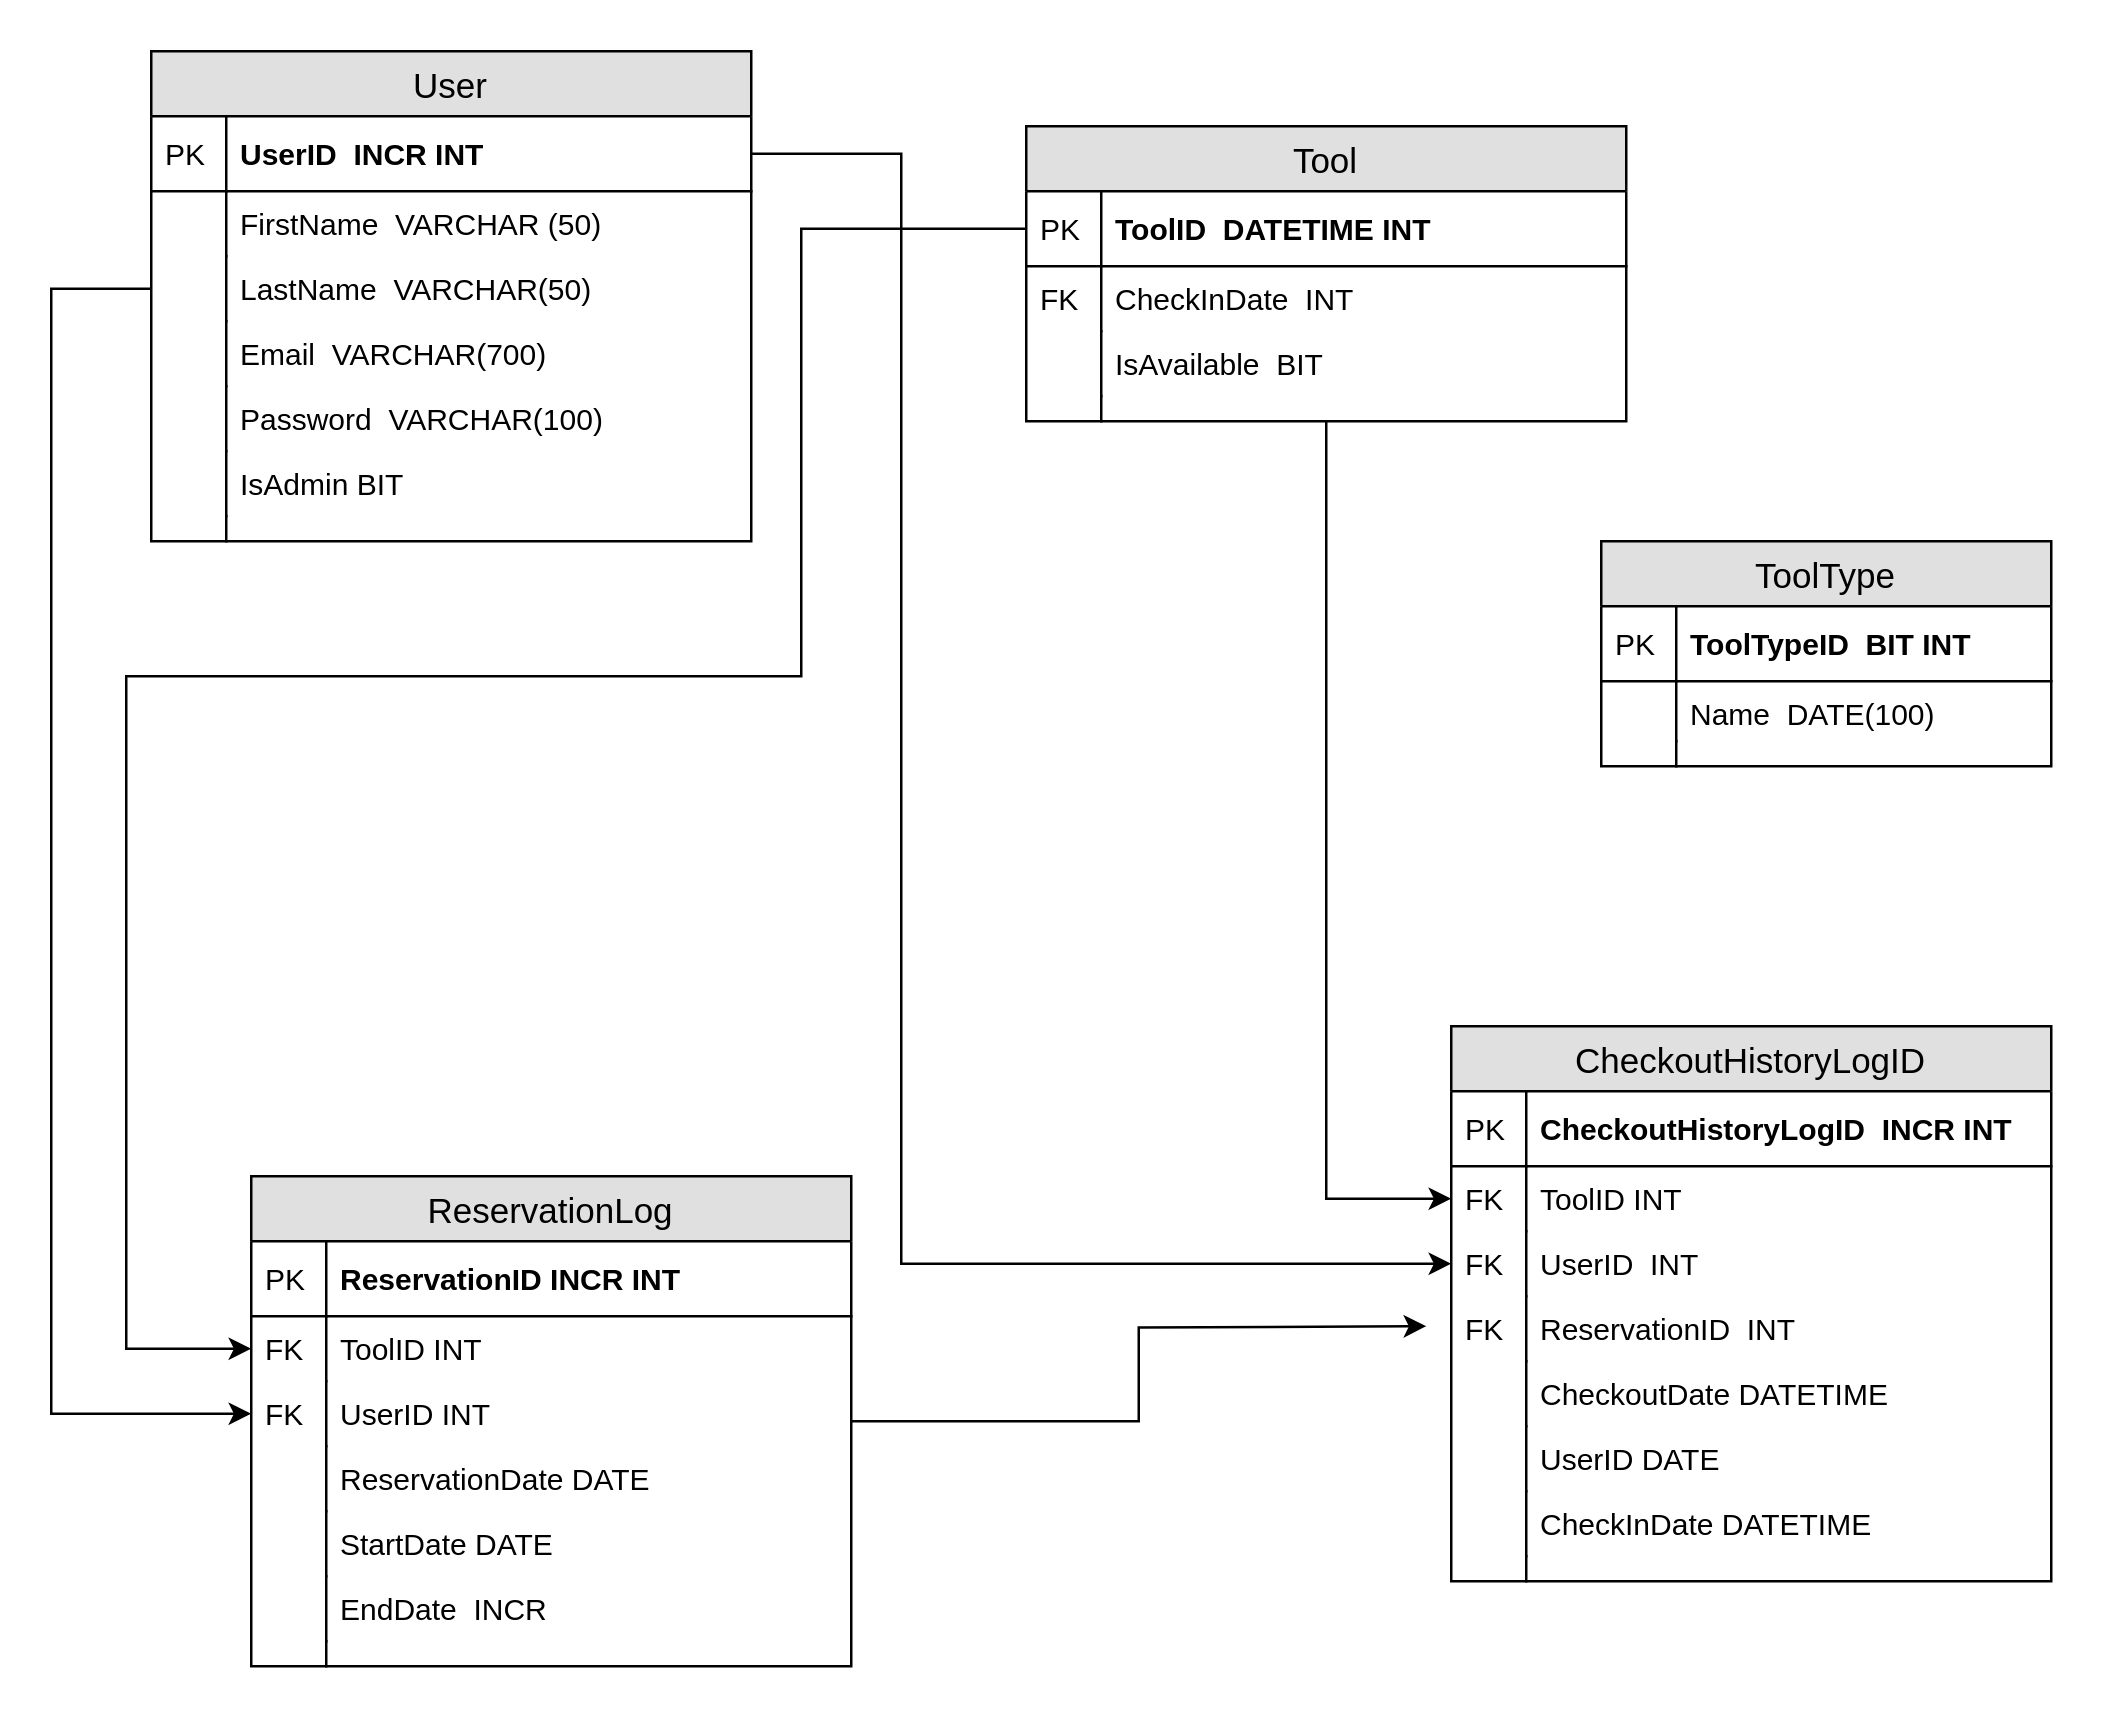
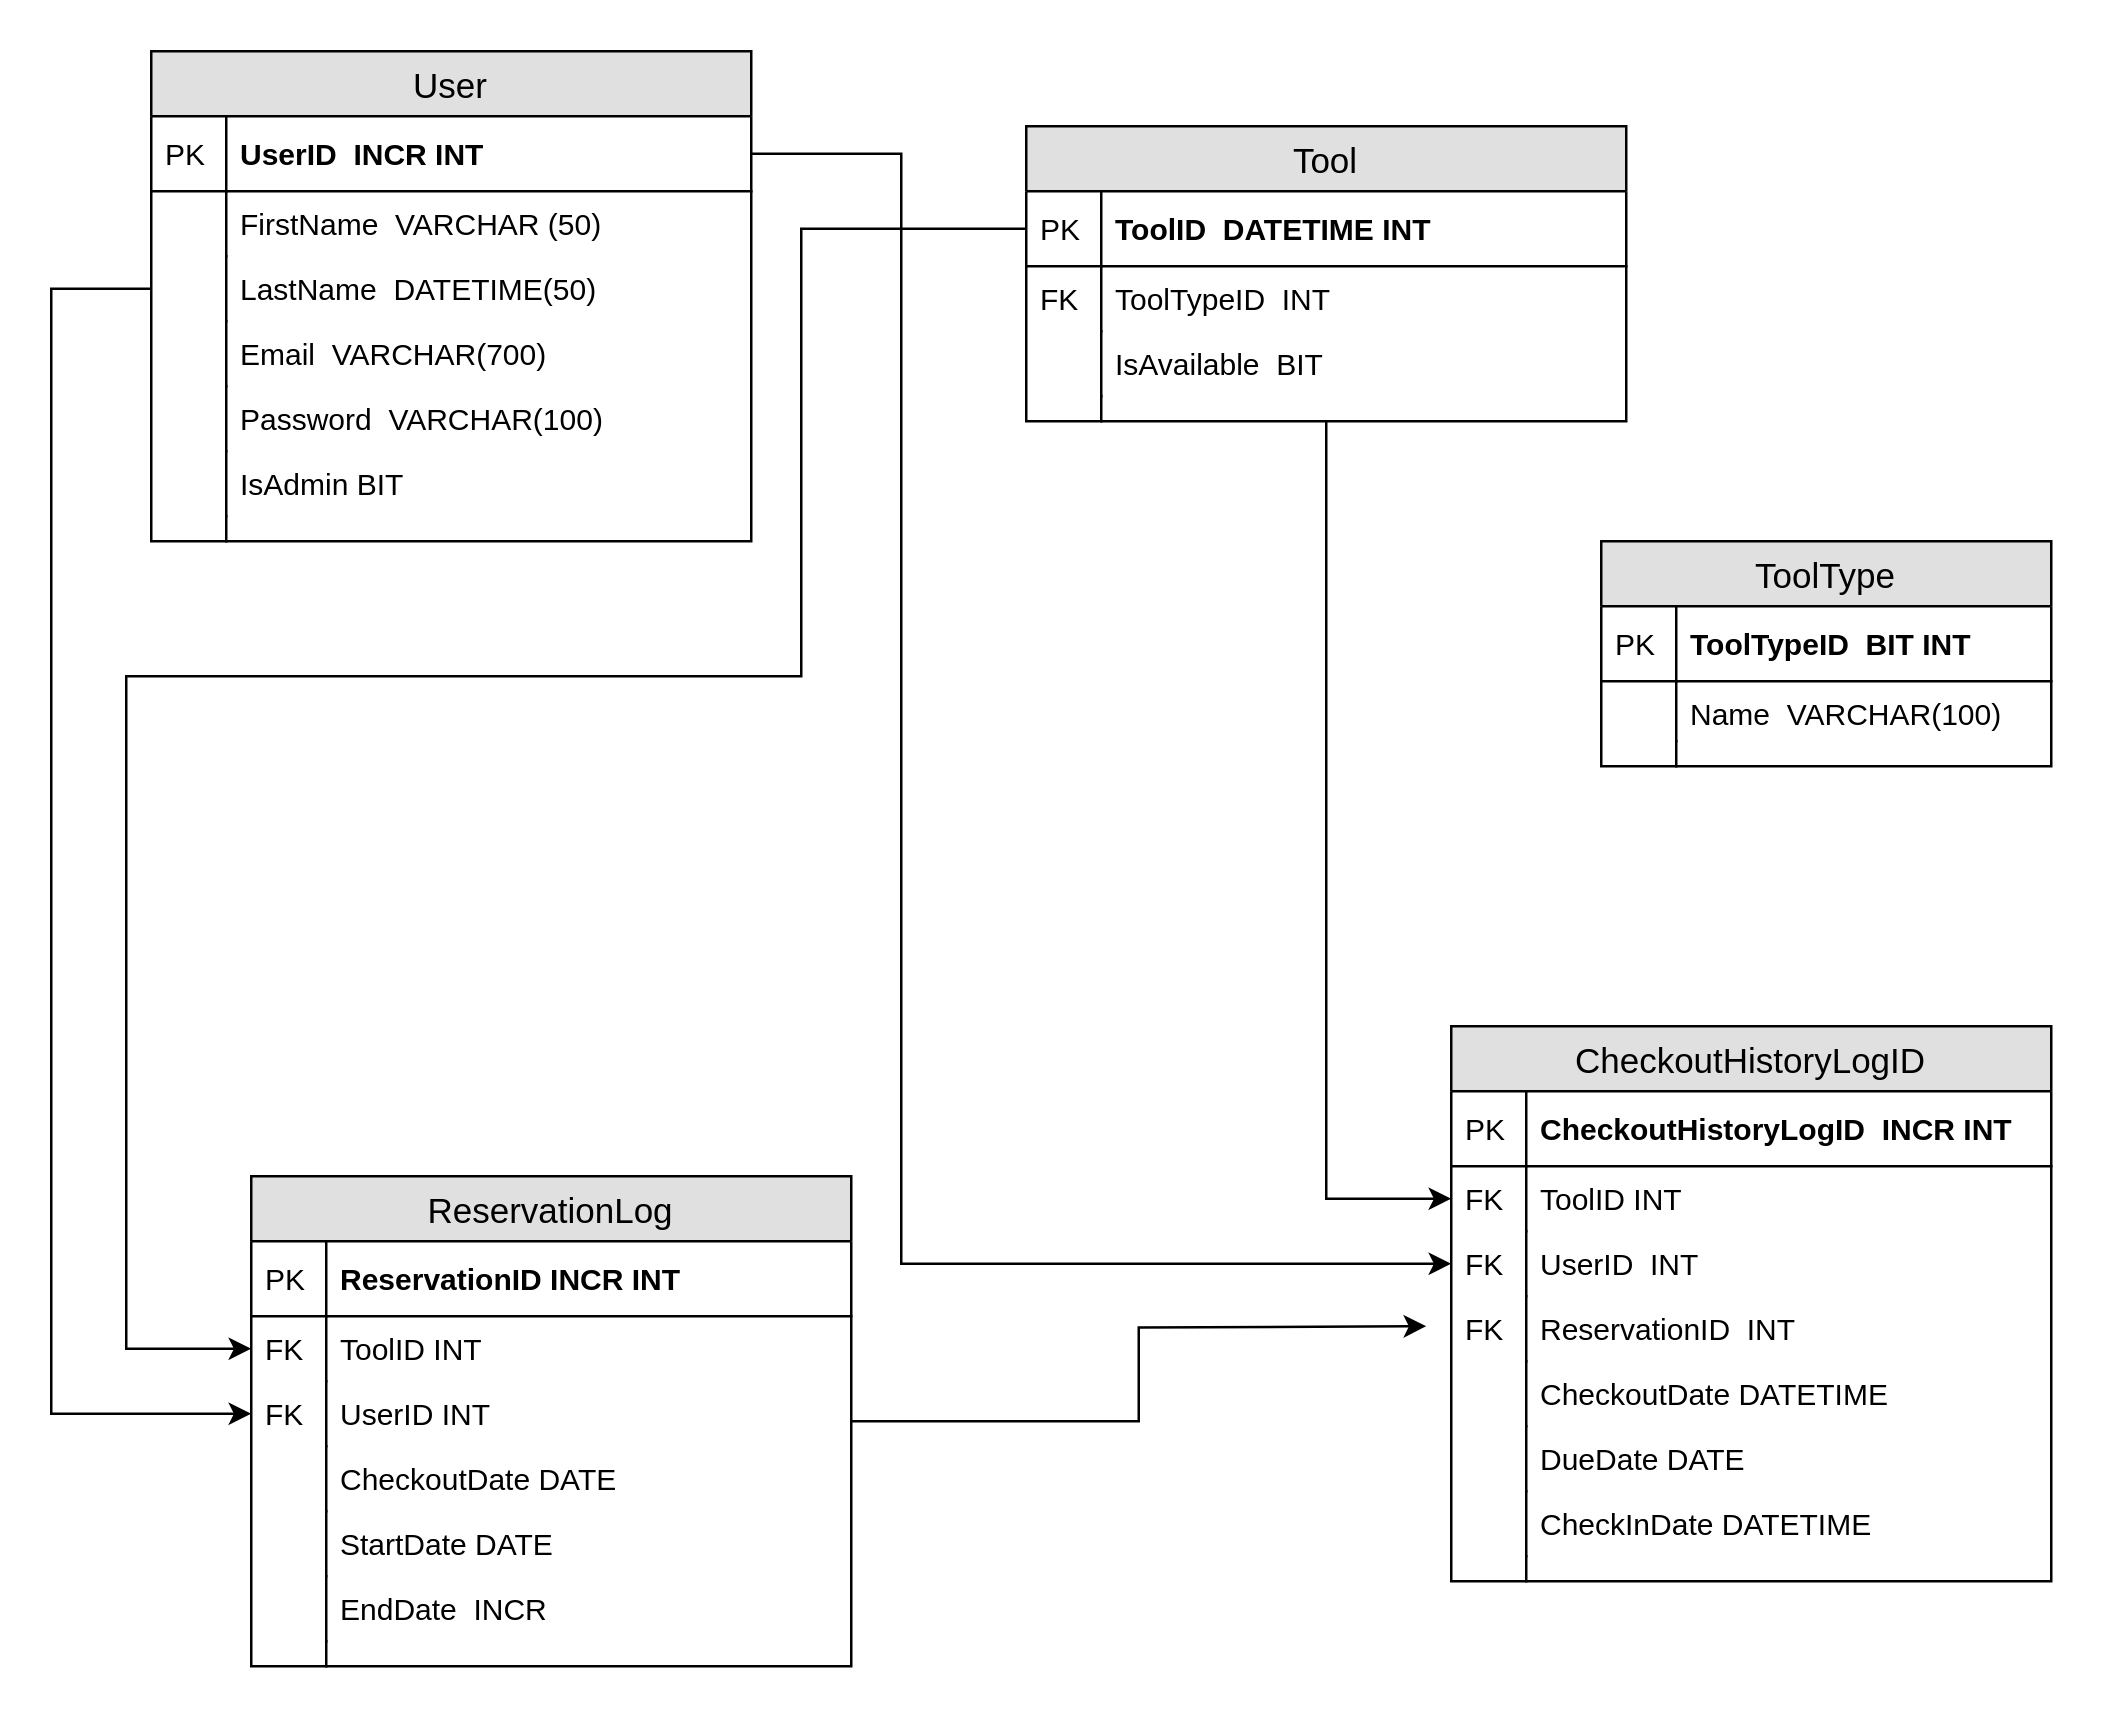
- <mxCell id="7" value="LastName  VARCHAR(50)" style="shape=partialRectangle;top=0;left=0;right=0;bottom=0;align=left;verticalAlign=top;fillColor=none;spacingLeft=34;spacingRight=4;overflow=hidden;rotatable=0;points=[[0,0.5],[1,0.5]];portConstraint=eastwest;dropTarget=0;fontSize=12;" parent="2" vertex="1"><mxGeometry y="82" width="240" height="26" as="geometry" /></mxCell>
+ <mxCell id="7" value="LastName  DATETIME(50)" style="shape=partialRectangle;top=0;left=0;right=0;bottom=0;align=left;verticalAlign=top;fillColor=none;spacingLeft=34;spacingRight=4;overflow=hidden;rotatable=0;points=[[0,0.5],[1,0.5]];portConstraint=eastwest;dropTarget=0;fontSize=12;" parent="2" vertex="1"><mxGeometry y="82" width="240" height="26" as="geometry" /></mxCell>
- <mxCell id="21" value="CheckInDate  INT" style="shape=partialRectangle;top=0;left=0;right=0;bottom=0;align=left;verticalAlign=top;fillColor=none;spacingLeft=34;spacingRight=4;overflow=hidden;rotatable=0;points=[[0,0.5],[1,0.5]];portConstraint=eastwest;dropTarget=0;fontSize=12;" parent="18" vertex="1"><mxGeometry y="56" width="240" height="26" as="geometry" /></mxCell>
+ <mxCell id="21" value="ToolTypeID  INT" style="shape=partialRectangle;top=0;left=0;right=0;bottom=0;align=left;verticalAlign=top;fillColor=none;spacingLeft=34;spacingRight=4;overflow=hidden;rotatable=0;points=[[0,0.5],[1,0.5]];portConstraint=eastwest;dropTarget=0;fontSize=12;" parent="18" vertex="1"><mxGeometry y="56" width="240" height="26" as="geometry" /></mxCell>
- <mxCell id="30" value="Name  DATE(100)" style="shape=partialRectangle;top=0;left=0;right=0;bottom=0;align=left;verticalAlign=top;fillColor=none;spacingLeft=34;spacingRight=4;overflow=hidden;rotatable=0;points=[[0,0.5],[1,0.5]];portConstraint=eastwest;dropTarget=0;fontSize=12;" parent="27" vertex="1"><mxGeometry y="56" width="180" height="24" as="geometry" /></mxCell>
+ <mxCell id="30" value="Name  VARCHAR(100)" style="shape=partialRectangle;top=0;left=0;right=0;bottom=0;align=left;verticalAlign=top;fillColor=none;spacingLeft=34;spacingRight=4;overflow=hidden;rotatable=0;points=[[0,0.5],[1,0.5]];portConstraint=eastwest;dropTarget=0;fontSize=12;" parent="27" vertex="1"><mxGeometry y="56" width="180" height="24" as="geometry" /></mxCell>
- <mxCell id="61" value="UserID DATE" style="shape=partialRectangle;top=0;left=0;right=0;bottom=0;align=left;verticalAlign=top;fillColor=none;spacingLeft=34;spacingRight=4;overflow=hidden;rotatable=0;points=[[0,0.5],[1,0.5]];portConstraint=eastwest;dropTarget=0;fontSize=12;" parent="50" vertex="1"><mxGeometry y="160" width="240" height="26" as="geometry" /></mxCell>
+ <mxCell id="61" value="DueDate DATE" style="shape=partialRectangle;top=0;left=0;right=0;bottom=0;align=left;verticalAlign=top;fillColor=none;spacingLeft=34;spacingRight=4;overflow=hidden;rotatable=0;points=[[0,0.5],[1,0.5]];portConstraint=eastwest;dropTarget=0;fontSize=12;" parent="50" vertex="1"><mxGeometry y="160" width="240" height="26" as="geometry" /></mxCell>
- <mxCell id="42" value="ReservationDate DATE" style="shape=partialRectangle;top=0;left=0;right=0;bottom=0;align=left;verticalAlign=top;fillColor=none;spacingLeft=34;spacingRight=4;overflow=hidden;rotatable=0;points=[[0,0.5],[1,0.5]];portConstraint=eastwest;dropTarget=0;fontSize=12;" parent="35" vertex="1"><mxGeometry y="108" width="240" height="26" as="geometry" /></mxCell>
+ <mxCell id="42" value="CheckoutDate DATE" style="shape=partialRectangle;top=0;left=0;right=0;bottom=0;align=left;verticalAlign=top;fillColor=none;spacingLeft=34;spacingRight=4;overflow=hidden;rotatable=0;points=[[0,0.5],[1,0.5]];portConstraint=eastwest;dropTarget=0;fontSize=12;" parent="35" vertex="1"><mxGeometry y="108" width="240" height="26" as="geometry" /></mxCell>
